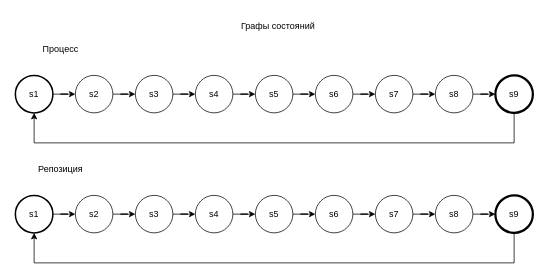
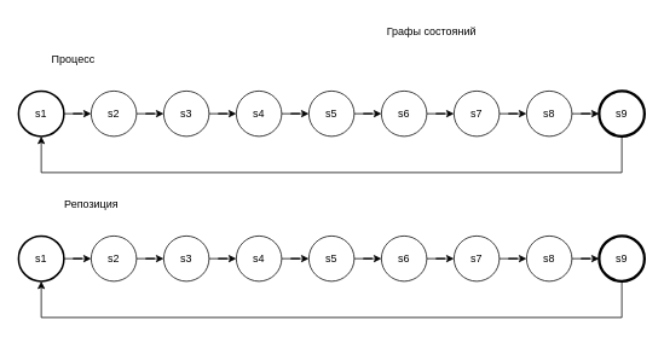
- <mxCell id="22" value="Графы состояний" style="text;html=1;align=center;verticalAlign=middle;resizable=0;points=[];autosize=1;strokeColor=none;fillColor=none;" vertex="1" parent="1"><mxGeometry x="310" y="20" width="120" height="30" as="geometry" /></mxCell>
+ <mxCell id="22" value="Графы состояний" style="text;html=1;align=center;verticalAlign=middle;resizable=0;points=[];autosize=1;strokeColor=none;fillColor=none;" vertex="1" parent="1"><mxGeometry x="415" y="20" width="120" height="30" as="geometry" /></mxCell>
- <mxCell id="24" value="Репозиция" style="text;html=1;align=center;verticalAlign=middle;resizable=0;points=[];autosize=1;strokeColor=none;fillColor=none;" vertex="1" parent="1"><mxGeometry x="40" y="210" width="80" height="30" as="geometry" /></mxCell>
+ <mxCell id="24" value="Репозиция" style="text;html=1;align=center;verticalAlign=middle;resizable=0;points=[];autosize=1;strokeColor=none;fillColor=none;" vertex="1" parent="1"><mxGeometry x="60" y="210" width="80" height="30" as="geometry" /></mxCell>
